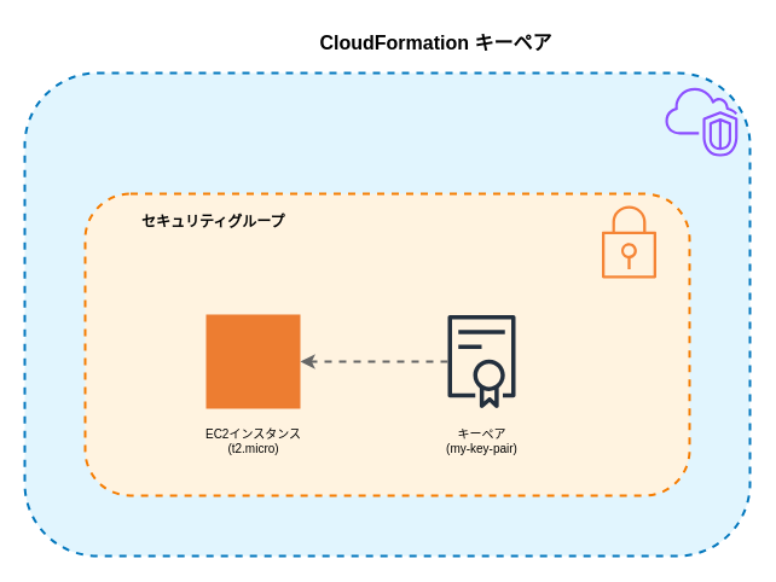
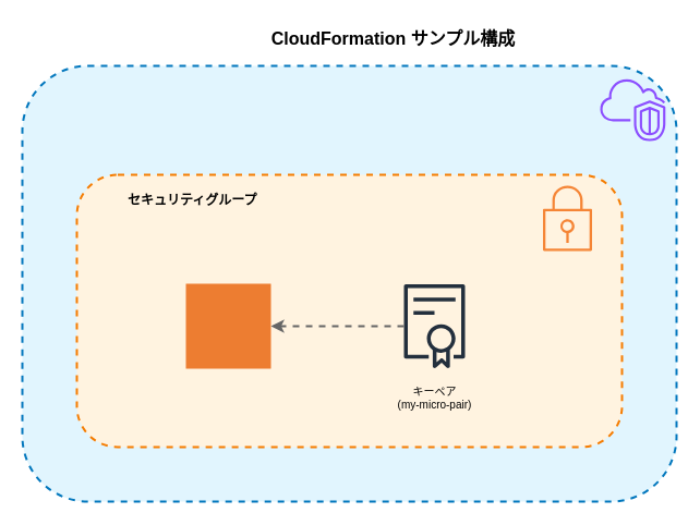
- <mxCell id="12" value="CloudFormation キーペア" style="text;html=1;align=center;verticalAlign=middle;resizable=0;points=[];autosize=1;strokeColor=none;fillColor=none;fontStyle=1;fontSize=16;" vertex="1" parent="1"><mxGeometry x="250" y="20" width="220" height="30" as="geometry" /></mxCell>
+ <mxCell id="12" value="CloudFormation サンプル構成" style="text;html=1;align=center;verticalAlign=middle;resizable=0;points=[];autosize=1;strokeColor=none;fillColor=none;fontStyle=1;fontSize=16;" vertex="1" parent="1"><mxGeometry x="250" y="20" width="220" height="30" as="geometry" /></mxCell>
- <mxCell id="8" value="EC2インスタンス&#10;(t2.micro)" style="text;html=1;align=center;verticalAlign=middle;resizable=0;points=[];autosize=1;strokeColor=none;fillColor=none;fontSize=10;" vertex="1" parent="1"><mxGeometry x="159" y="345" width="100" height="40" as="geometry" /></mxCell>
- <mxCell id="10" value="キーペア&#10;(my-key-pair)" style="text;html=1;align=center;verticalAlign=middle;resizable=0;points=[];autosize=1;strokeColor=none;fillColor=none;fontSize=10;" vertex="1" parent="1"><mxGeometry x="348" y="345" width="100" height="40" as="geometry" /></mxCell>
+ <mxCell id="10" value="キーペア&#10;(my-micro-pair)" style="text;html=1;align=center;verticalAlign=middle;resizable=0;points=[];autosize=1;strokeColor=none;fillColor=none;fontSize=10;" vertex="1" parent="1"><mxGeometry x="348" y="345" width="100" height="40" as="geometry" /></mxCell>
